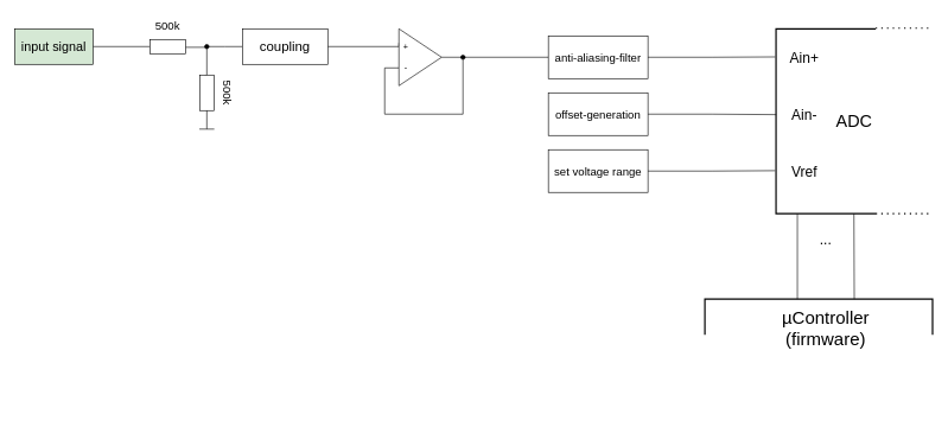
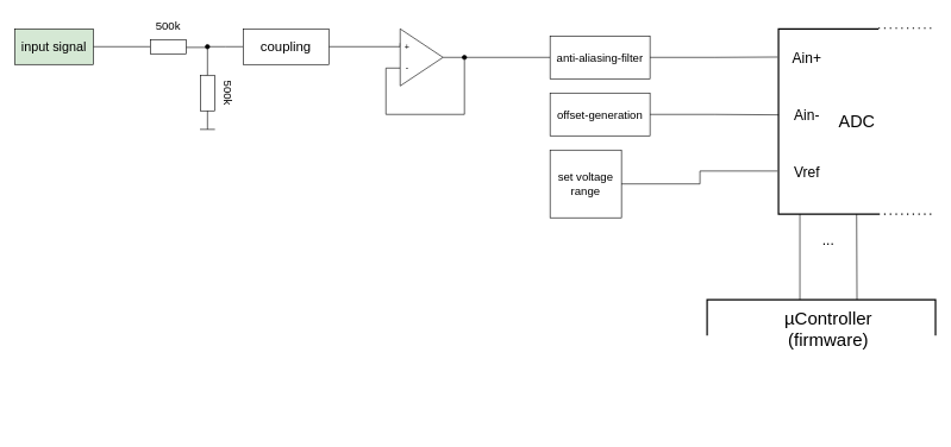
- <mxCell id="18" value="&lt;font style=&quot;font-size: 16px;&quot;&gt;set voltage range&lt;/font&gt;" style="rounded=0;whiteSpace=wrap;html=1;" parent="1" vertex="1"><mxGeometry x="770" y="210" width="140" height="60" as="geometry" /></mxCell>
+ <mxCell id="18" value="&lt;font style=&quot;font-size: 16px;&quot;&gt;set voltage range&lt;/font&gt;" style="rounded=0;whiteSpace=wrap;html=1;" parent="1" vertex="1"><mxGeometry x="770" y="210" width="100" height="95" as="geometry" /></mxCell>
